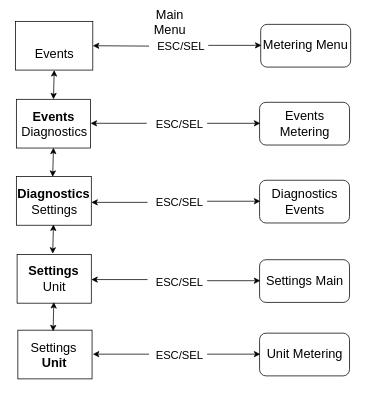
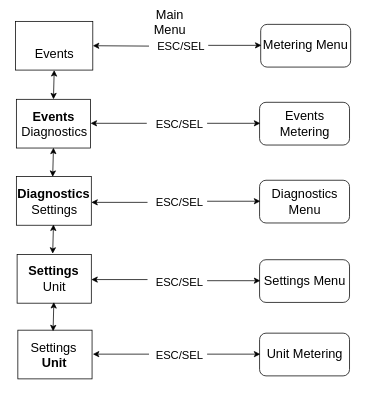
- <mxCell id="28" value="Diagnostics Events" style="rounded=1;whiteSpace=wrap;html=1;fontSize=17;" vertex="1" parent="1"><mxGeometry x="345.5" y="240" width="120" height="57" as="geometry" /></mxCell>
+ <mxCell id="28" value="Diagnostics Menu" style="rounded=1;whiteSpace=wrap;html=1;fontSize=17;" vertex="1" parent="1"><mxGeometry x="345.5" y="240" width="120" height="57" as="geometry" /></mxCell>
- <mxCell id="31" value="Settings Main" style="rounded=1;whiteSpace=wrap;html=1;fontSize=17;" vertex="1" parent="1"><mxGeometry x="345.5" y="346" width="120" height="57" as="geometry" /></mxCell>
+ <mxCell id="31" value="Settings Menu" style="rounded=1;whiteSpace=wrap;html=1;fontSize=17;" vertex="1" parent="1"><mxGeometry x="345.5" y="346" width="120" height="57" as="geometry" /></mxCell>
